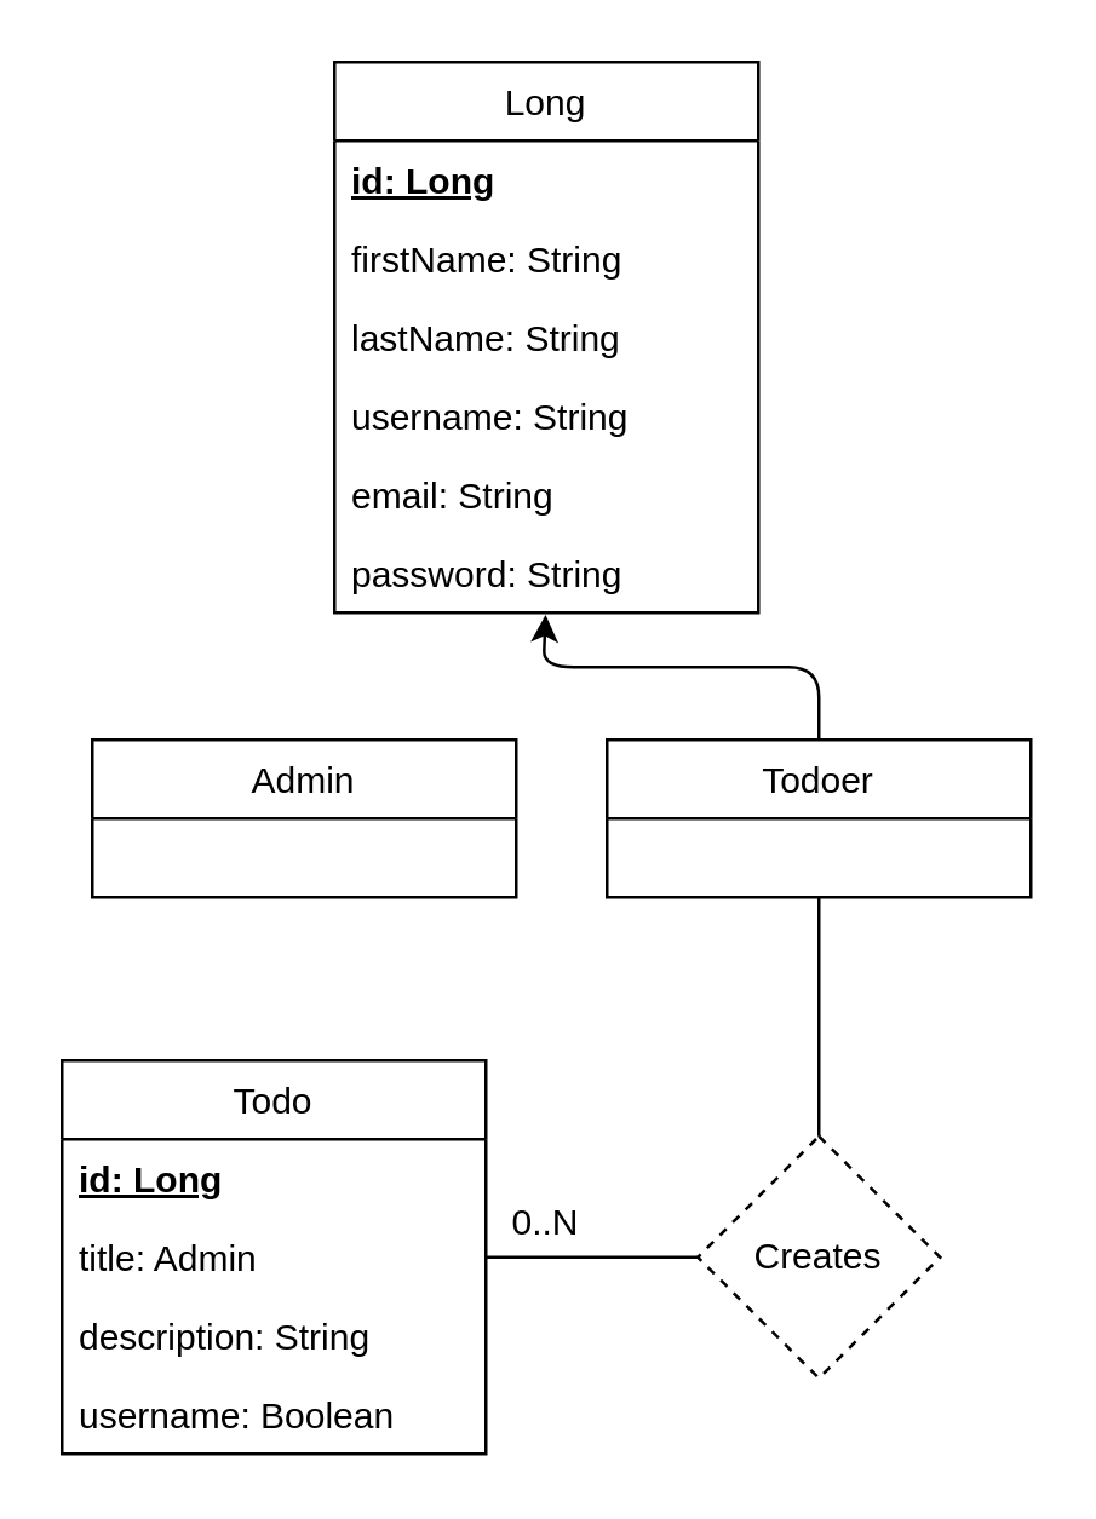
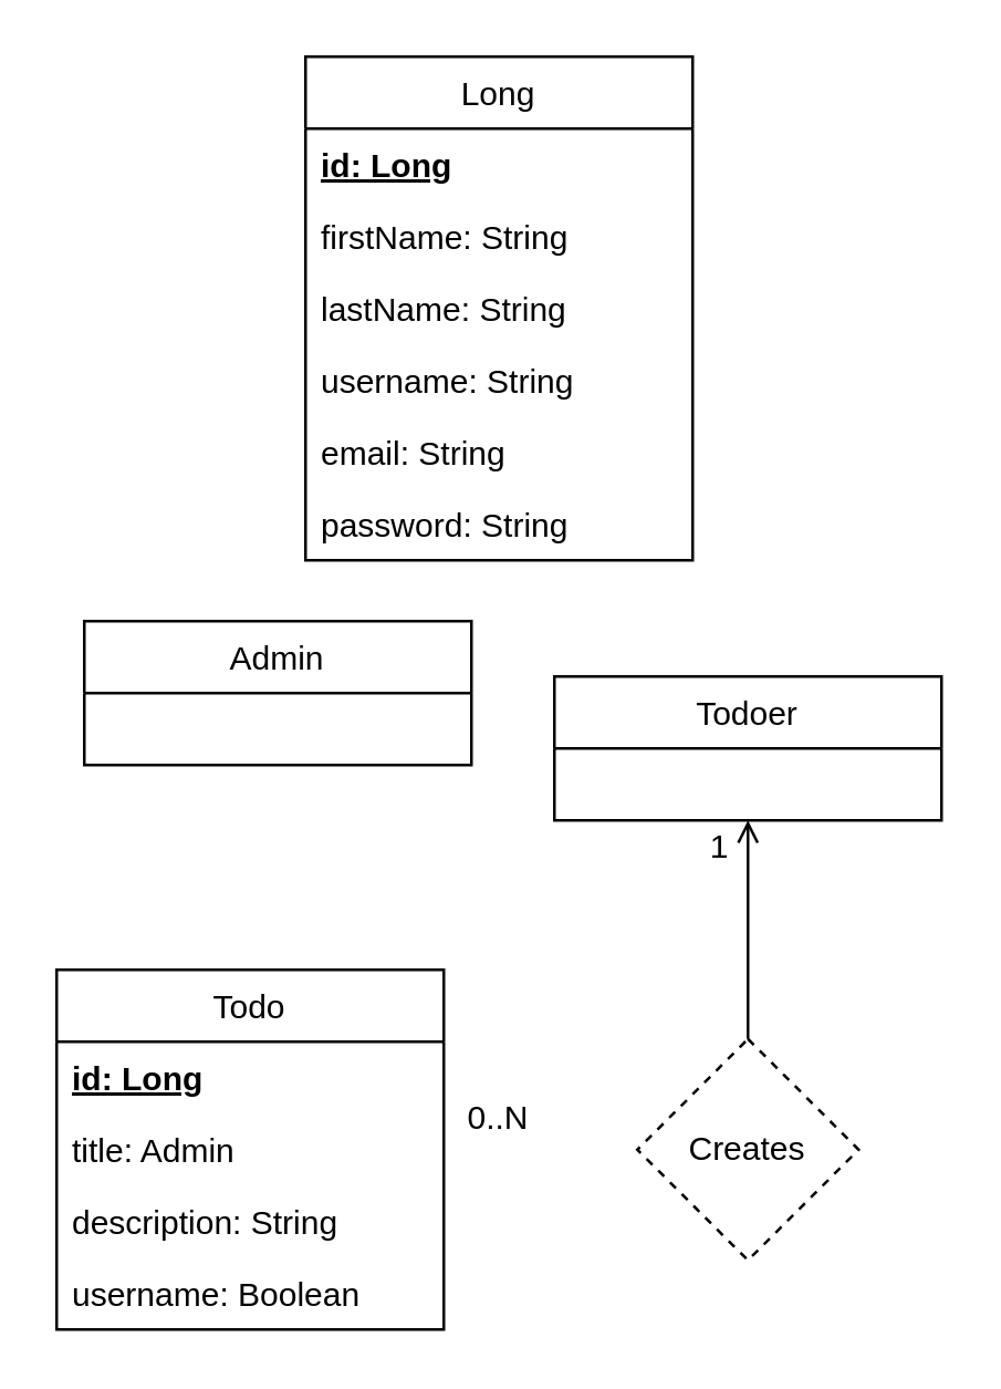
- <mxCell id="16" value="" style="endArrow=classic;html=1;exitX=0.5;exitY=0;exitDx=0;exitDy=0;entryX=0.498;entryY=1.026;entryDx=0;entryDy=0;entryPerimeter=0;" parent="1" source="15" target="13" edge="1"><mxGeometry width="50" height="50" relative="1" as="geometry"><mxPoint x="210" y="450" as="sourcePoint" /><mxPoint x="179" y="189" as="targetPoint" /><Array as="points"><mxPoint x="270" y="220" /><mxPoint x="179" y="220" /></Array></mxGeometry></mxCell>
- <mxCell id="14" value="Admin" style="swimlane;fontStyle=0;childLayout=stackLayout;horizontal=1;startSize=26;horizontalStack=0;resizeParent=1;resizeParentMax=0;resizeLast=0;collapsible=1;marginBottom=0;" parent="1" vertex="1"><mxGeometry x="30" y="244" width="140" height="52" as="geometry" /></mxCell>
+ <mxCell id="14" value="Admin" style="swimlane;fontStyle=0;childLayout=stackLayout;horizontal=1;startSize=26;horizontalStack=0;resizeParent=1;resizeParentMax=0;resizeLast=0;collapsible=1;marginBottom=0;" parent="1" vertex="1"><mxGeometry x="30" y="224" width="140" height="52" as="geometry" /></mxCell>
- <mxCell id="20" style="edgeStyle=orthogonalEdgeStyle;rounded=0;orthogonalLoop=1;jettySize=auto;html=1;entryX=0.5;entryY=1;entryDx=0;entryDy=0;endArrow=none;endFill=0;" parent="1" source="21" target="15" edge="1"><mxGeometry relative="1" as="geometry" /></mxCell>
+ <mxCell id="20" style="edgeStyle=orthogonalEdgeStyle;rounded=0;orthogonalLoop=1;jettySize=auto;html=1;entryX=0.5;entryY=1;entryDx=0;entryDy=0;endArrow=open;endFill=0;" parent="1" source="21" target="15" edge="1"><mxGeometry relative="1" as="geometry" /></mxCell>
+ <mxCell id="18" value="1" style="text;html=1;strokeColor=none;fillColor=none;align=center;verticalAlign=middle;whiteSpace=wrap;rounded=0;" parent="1" vertex="1"><mxGeometry x="240" y="296" width="40" height="20" as="geometry" /></mxCell>
- <mxCell id="19" style="edgeStyle=orthogonalEdgeStyle;rounded=0;orthogonalLoop=1;jettySize=auto;html=1;entryX=1;entryY=0.5;entryDx=0;entryDy=0;endArrow=none;endFill=0;" parent="1" source="21" target="4" edge="1"><mxGeometry relative="1" as="geometry" /></mxCell>
